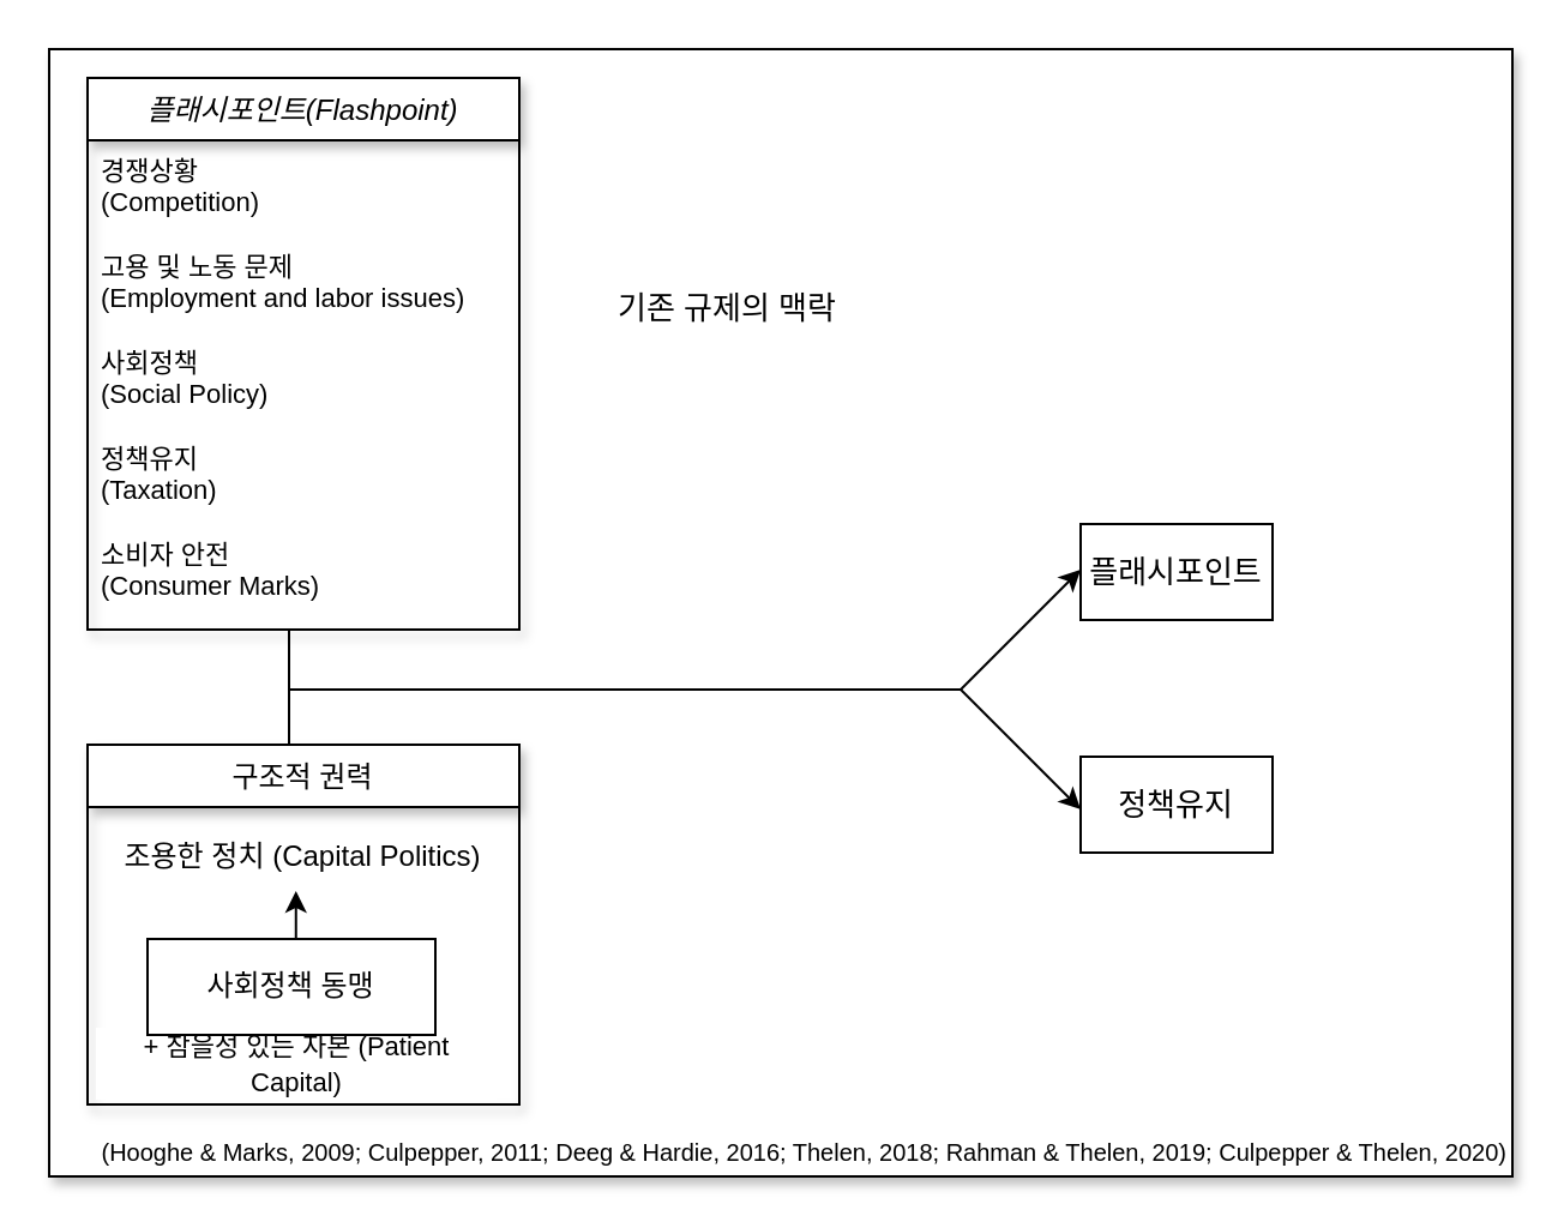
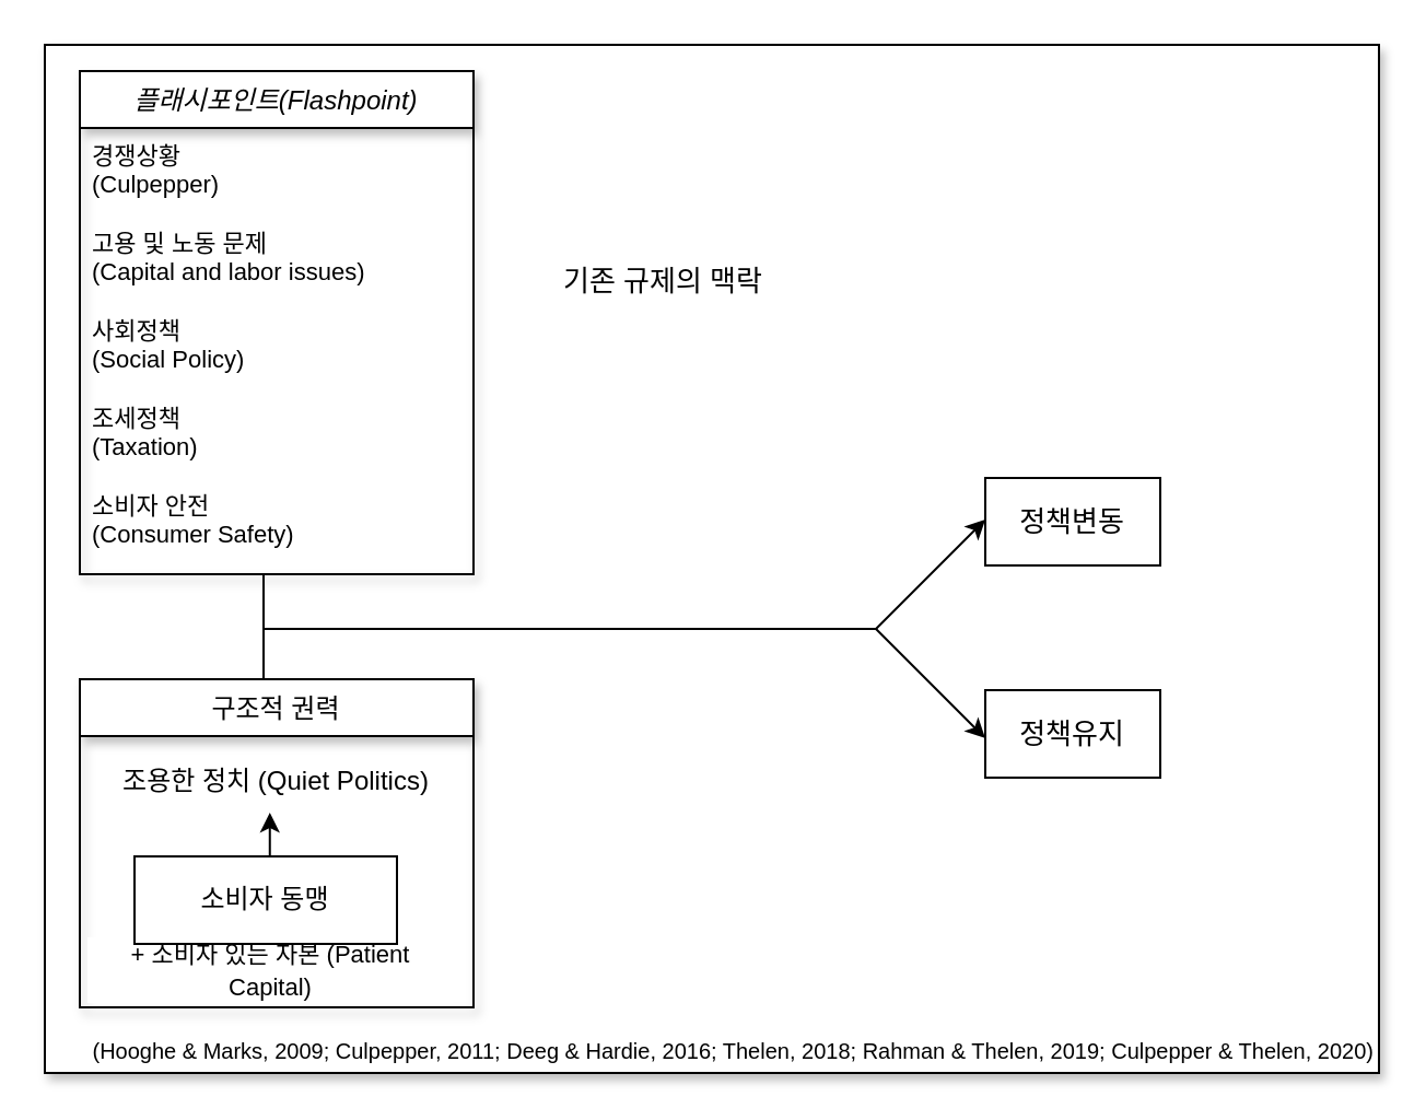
- <mxCell id="4" value="경쟁상황&#10;(Competition)&#10;  " style="text;align=left;verticalAlign=top;spacingLeft=4;spacingRight=4;overflow=hidden;rotatable=0;points=[[0,0.5],[1,0.5]];portConstraint=eastwest;rounded=0;shadow=0;html=0;fontSize=11;" parent="3" vertex="1"><mxGeometry y="26" width="180" height="40" as="geometry" /></mxCell>
+ <mxCell id="4" value="경쟁상황&#10;(Culpepper)&#10;  " style="text;align=left;verticalAlign=top;spacingLeft=4;spacingRight=4;overflow=hidden;rotatable=0;points=[[0,0.5],[1,0.5]];portConstraint=eastwest;rounded=0;shadow=0;html=0;fontSize=11;" parent="3" vertex="1"><mxGeometry y="26" width="180" height="40" as="geometry" /></mxCell>
- <mxCell id="5" value="고용 및 노동 문제&#10;(Employment and labor issues) &#10;&#10;  " style="text;align=left;verticalAlign=top;spacingLeft=4;spacingRight=4;overflow=hidden;rotatable=0;points=[[0,0.5],[1,0.5]];portConstraint=eastwest;rounded=0;shadow=0;html=0;fontSize=11;" parent="3" vertex="1"><mxGeometry y="66" width="180" height="40" as="geometry" /></mxCell>
+ <mxCell id="5" value="고용 및 노동 문제&#10;(Capital and labor issues) &#10;&#10;  " style="text;align=left;verticalAlign=top;spacingLeft=4;spacingRight=4;overflow=hidden;rotatable=0;points=[[0,0.5],[1,0.5]];portConstraint=eastwest;rounded=0;shadow=0;html=0;fontSize=11;" parent="3" vertex="1"><mxGeometry y="66" width="180" height="40" as="geometry" /></mxCell>
- <mxCell id="7" value="정책유지&#10;(Taxation)&#10;  " style="text;align=left;verticalAlign=top;spacingLeft=4;spacingRight=4;overflow=hidden;rotatable=0;points=[[0,0.5],[1,0.5]];portConstraint=eastwest;rounded=0;shadow=0;html=0;fontSize=11;" parent="3" vertex="1"><mxGeometry y="146" width="180" height="40" as="geometry" /></mxCell>
+ <mxCell id="7" value="조세정책&#10;(Taxation)&#10;  " style="text;align=left;verticalAlign=top;spacingLeft=4;spacingRight=4;overflow=hidden;rotatable=0;points=[[0,0.5],[1,0.5]];portConstraint=eastwest;rounded=0;shadow=0;html=0;fontSize=11;" parent="3" vertex="1"><mxGeometry y="146" width="180" height="40" as="geometry" /></mxCell>
- <mxCell id="8" value="소비자 안전&#10;(Consumer Marks)&#10;  " style="text;align=left;verticalAlign=top;spacingLeft=4;spacingRight=4;overflow=hidden;rotatable=0;points=[[0,0.5],[1,0.5]];portConstraint=eastwest;rounded=0;shadow=0;html=0;fontSize=11;" parent="3" vertex="1"><mxGeometry y="186" width="180" height="40" as="geometry" /></mxCell>
+ <mxCell id="8" value="소비자 안전&#10;(Consumer Safety)&#10;  " style="text;align=left;verticalAlign=top;spacingLeft=4;spacingRight=4;overflow=hidden;rotatable=0;points=[[0,0.5],[1,0.5]];portConstraint=eastwest;rounded=0;shadow=0;html=0;fontSize=11;" parent="3" vertex="1"><mxGeometry y="186" width="180" height="40" as="geometry" /></mxCell>
- <mxCell id="12" value="플래시포인트" style="text;html=1;align=center;verticalAlign=middle;whiteSpace=wrap;rounded=0;fontSize=13;strokeColor=#000000;fillColor=#ffffff;" parent="1" vertex="1"><mxGeometry x="450" y="218" width="80" height="40" as="geometry" /></mxCell>
+ <mxCell id="12" value="정책변동" style="text;html=1;align=center;verticalAlign=middle;whiteSpace=wrap;rounded=0;fontSize=13;strokeColor=#000000;fillColor=#ffffff;" parent="1" vertex="1"><mxGeometry x="450" y="218" width="80" height="40" as="geometry" /></mxCell>
- <mxCell id="11" value="조용한 정치 (Capital Politics)" style="text;align=center;verticalAlign=middle;spacingLeft=4;spacingRight=4;overflow=hidden;rotatable=0;points=[[0,0.5],[1,0.5]];portConstraint=eastwest;" parent="10" vertex="1"><mxGeometry y="26" width="180" height="40" as="geometry" /></mxCell>
+ <mxCell id="11" value="조용한 정치 (Quiet Politics)" style="text;align=center;verticalAlign=middle;spacingLeft=4;spacingRight=4;overflow=hidden;rotatable=0;points=[[0,0.5],[1,0.5]];portConstraint=eastwest;" parent="10" vertex="1"><mxGeometry y="26" width="180" height="40" as="geometry" /></mxCell>
- <mxCell id="18" value="사회정책 동맹" style="rounded=0;whiteSpace=wrap;html=1;" vertex="1" parent="1"><mxGeometry x="61" y="391" width="120" height="40" as="geometry" /></mxCell>
+ <mxCell id="18" value="소비자 동맹" style="rounded=0;whiteSpace=wrap;html=1;" vertex="1" parent="1"><mxGeometry x="61" y="391" width="120" height="40" as="geometry" /></mxCell>
- <mxCell id="17" value="&lt;font style=&quot;font-size: 11px&quot;&gt;&lt;span style=&quot;text-align: left&quot;&gt;+ 참을성 있는 자본&amp;nbsp;&lt;/span&gt;&lt;span style=&quot;text-align: left&quot;&gt;(Patient Capital)&lt;/span&gt;&lt;/font&gt;" style="rounded=0;whiteSpace=wrap;html=1;strokeColor=none;" parent="1" vertex="1"><mxGeometry x="39.5" y="428" width="167" height="30" as="geometry" /></mxCell>
+ <mxCell id="17" value="&lt;font style=&quot;font-size: 11px&quot;&gt;&lt;span style=&quot;text-align: left&quot;&gt;+ 소비자 있는 자본&amp;nbsp;&lt;/span&gt;&lt;span style=&quot;text-align: left&quot;&gt;(Patient Capital)&lt;/span&gt;&lt;/font&gt;" style="rounded=0;whiteSpace=wrap;html=1;strokeColor=none;" parent="1" vertex="1"><mxGeometry x="39.5" y="428" width="167" height="30" as="geometry" /></mxCell>
